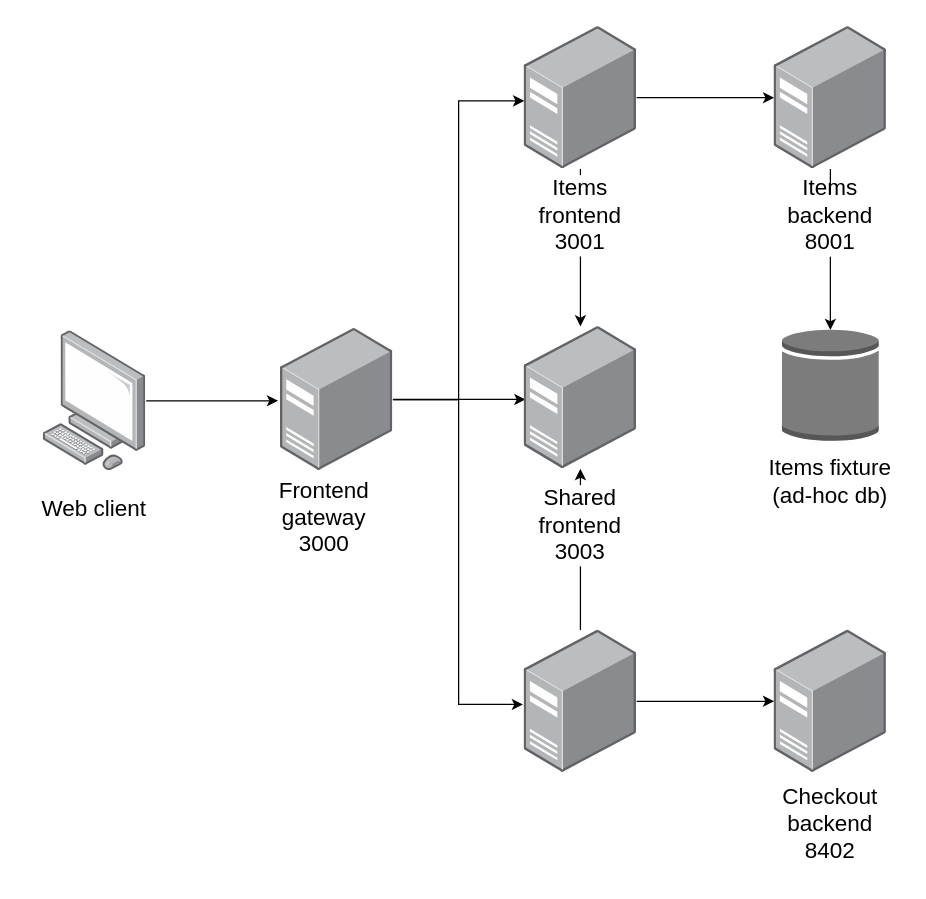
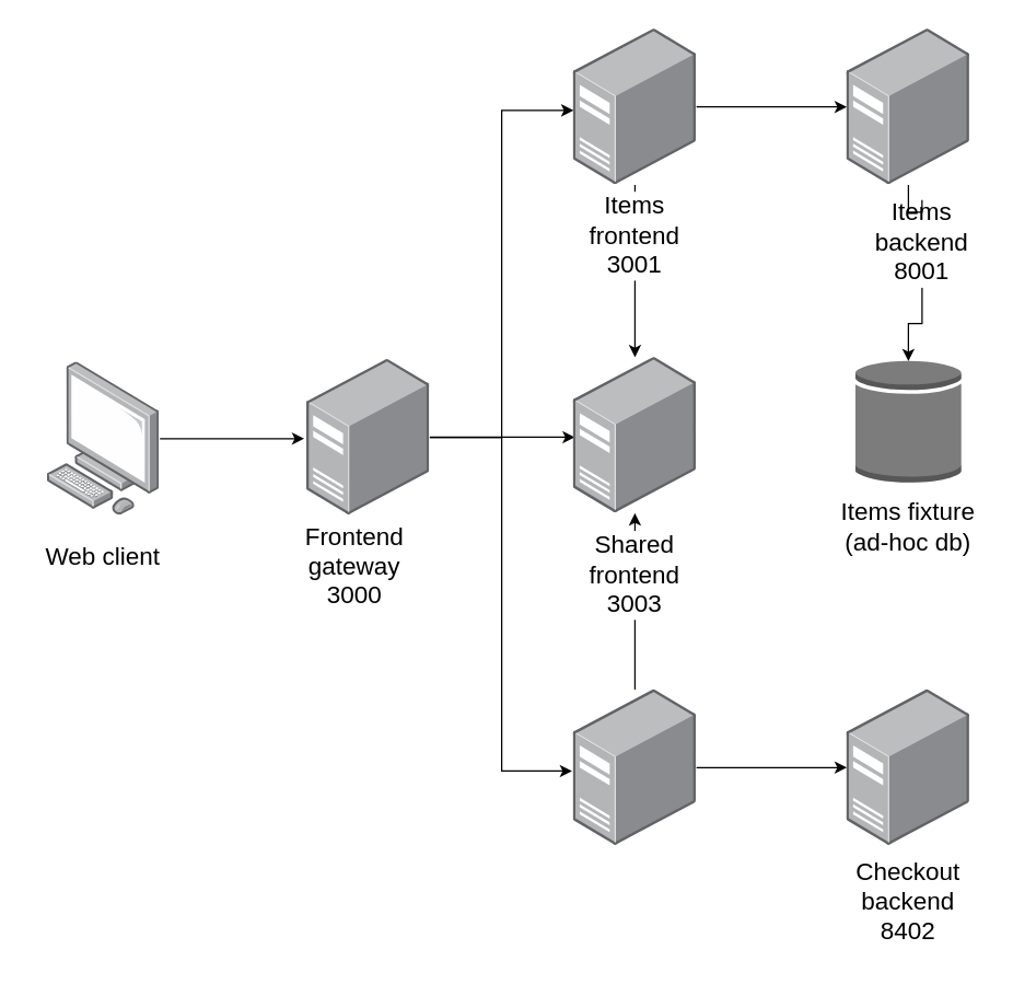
- <mxCell id="25" value="&lt;div&gt;Items&lt;br&gt;&lt;/div&gt;&lt;div&gt;backend&lt;/div&gt;&lt;div&gt;8001&lt;br&gt;&lt;/div&gt;" style="text;html=1;strokeColor=none;fillColor=none;align=center;verticalAlign=middle;whiteSpace=wrap;rounded=0;fontSize=18;labelBackgroundColor=default;" vertex="1" parent="1"><mxGeometry x="608.95" y="139.5" width="110" height="65" as="geometry" /></mxCell>
+ <mxCell id="25" value="&lt;div&gt;Items&lt;br&gt;&lt;/div&gt;&lt;div&gt;backend&lt;/div&gt;&lt;div&gt;8001&lt;br&gt;&lt;/div&gt;" style="text;html=1;strokeColor=none;fillColor=none;align=center;verticalAlign=middle;whiteSpace=wrap;rounded=0;fontSize=18;labelBackgroundColor=default;" vertex="1" parent="1"><mxGeometry x="618.95" y="144.5" width="110" height="65" as="geometry" /></mxCell>
